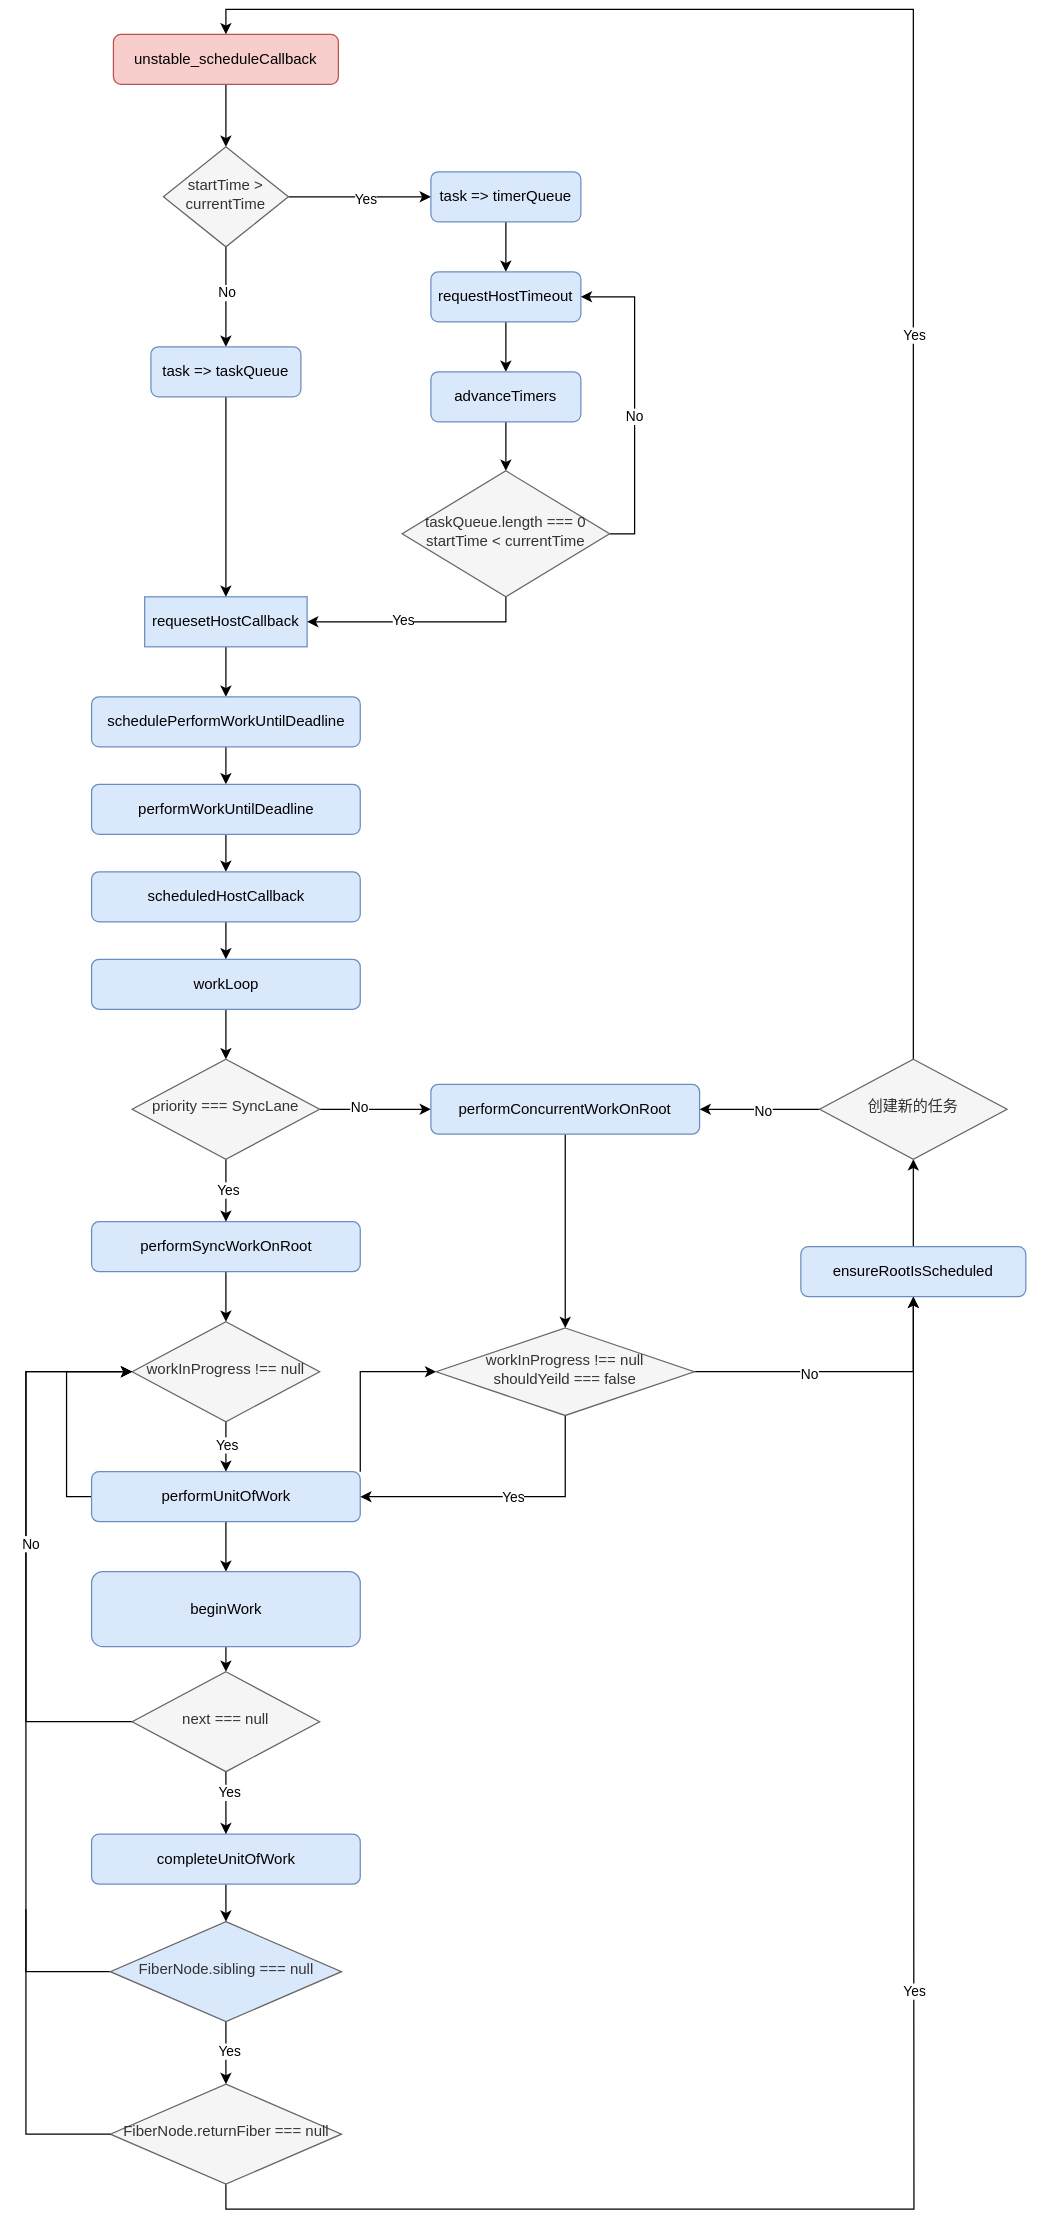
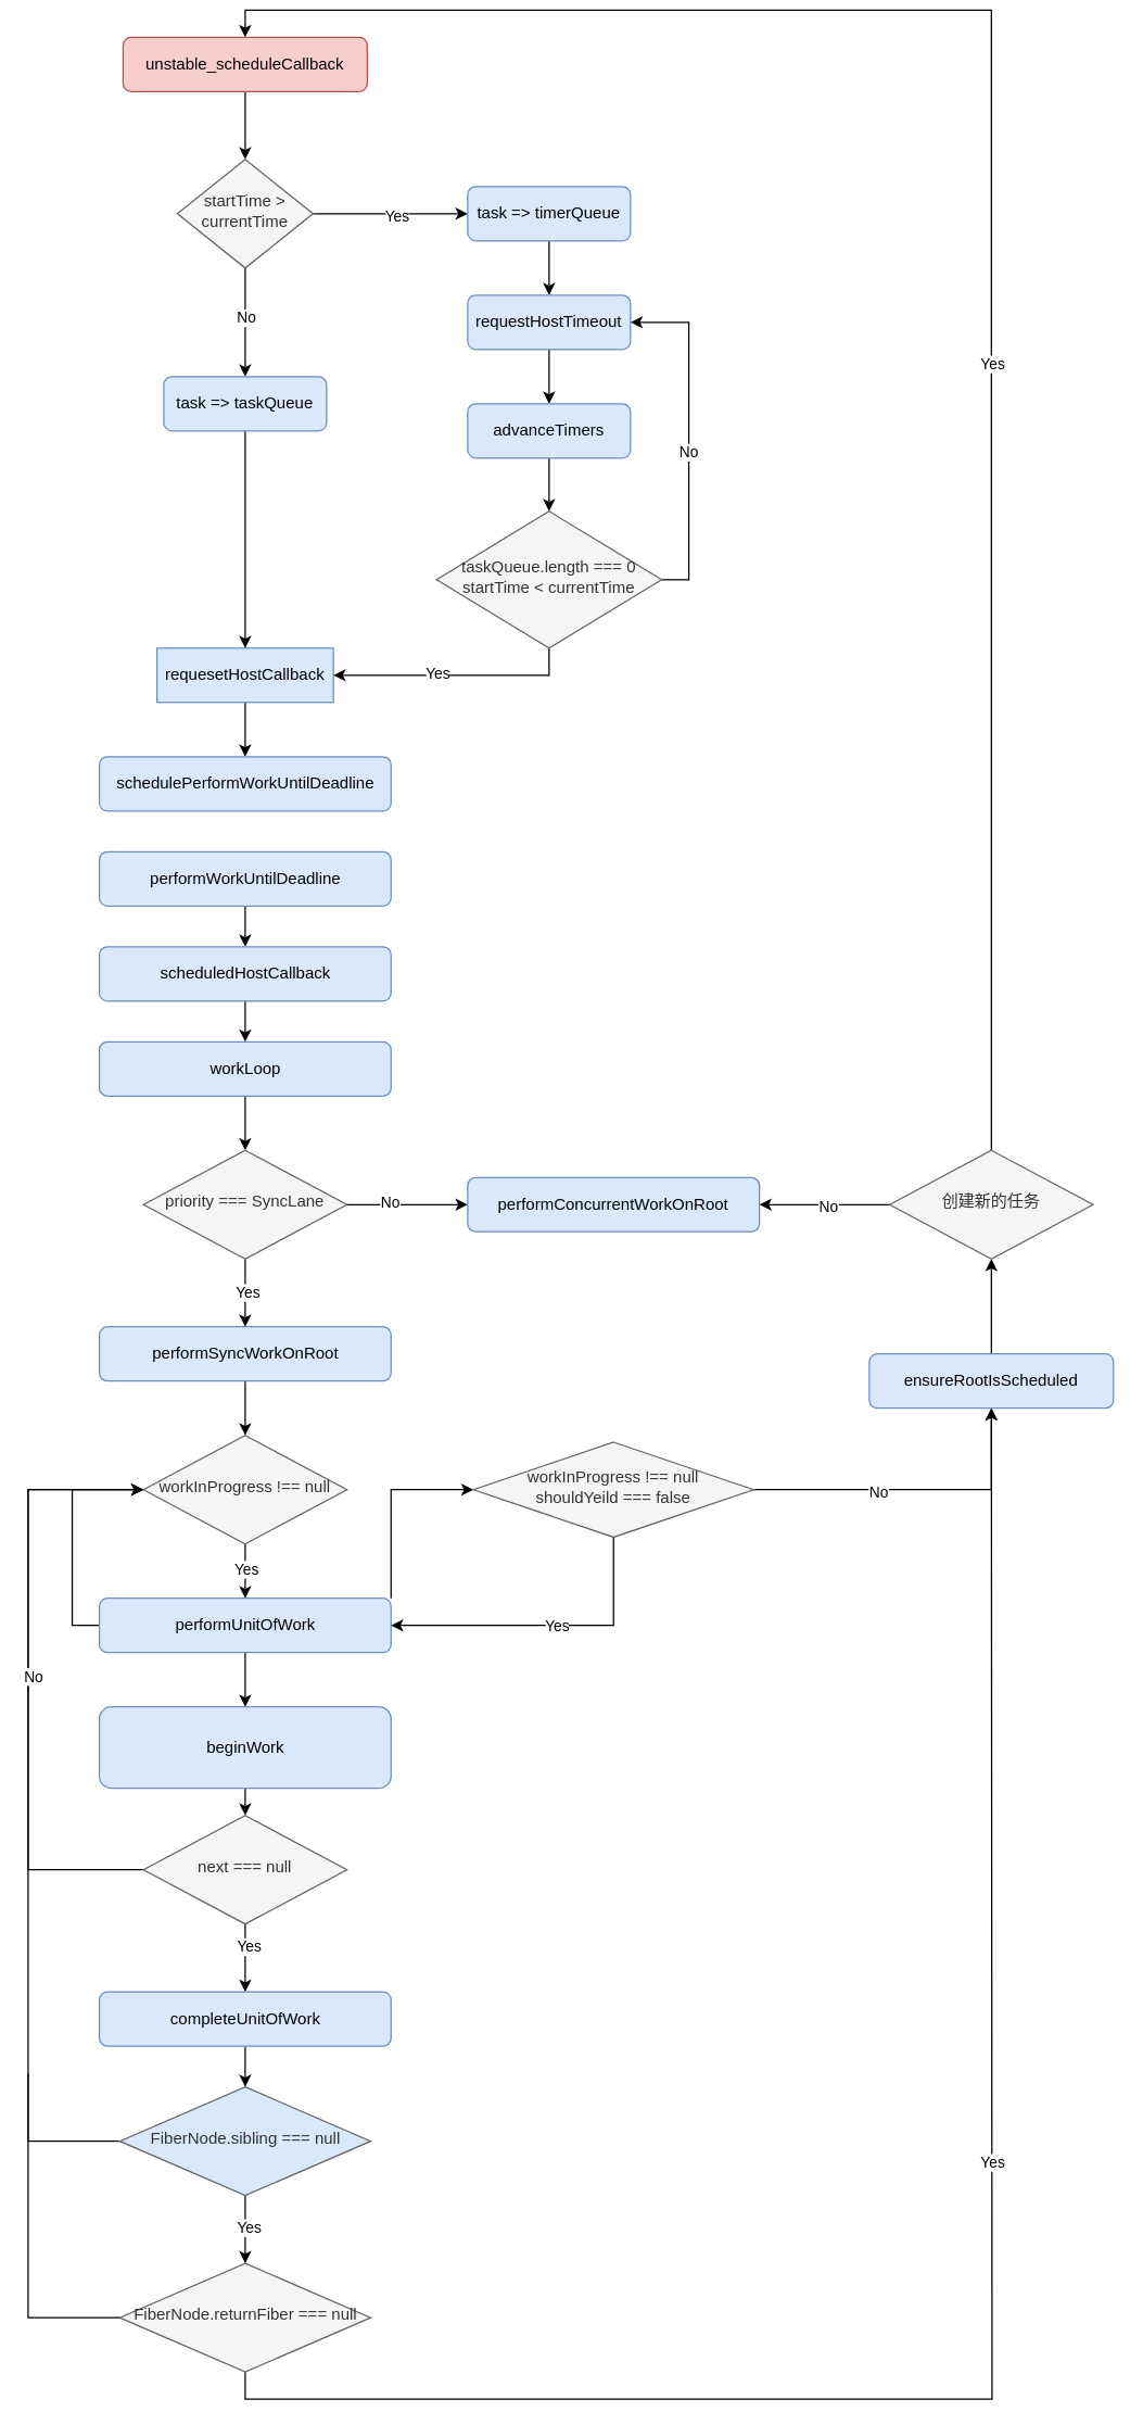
- <mxCell id="24" style="edgeStyle=orthogonalEdgeStyle;rounded=0;orthogonalLoop=1;jettySize=auto;html=1;exitX=0.5;exitY=1;exitDx=0;exitDy=0;entryX=0.5;entryY=0;entryDx=0;entryDy=0;" parent="1" source="25" target="27" edge="1"><mxGeometry relative="1" as="geometry" /></mxCell>
- <mxCell id="43" style="edgeStyle=orthogonalEdgeStyle;rounded=0;orthogonalLoop=1;jettySize=auto;html=1;exitX=0.5;exitY=1;exitDx=0;exitDy=0;entryX=0.5;entryY=0;entryDx=0;entryDy=0;" parent="1" source="44" target="56" edge="1"><mxGeometry relative="1" as="geometry" /></mxCell>
